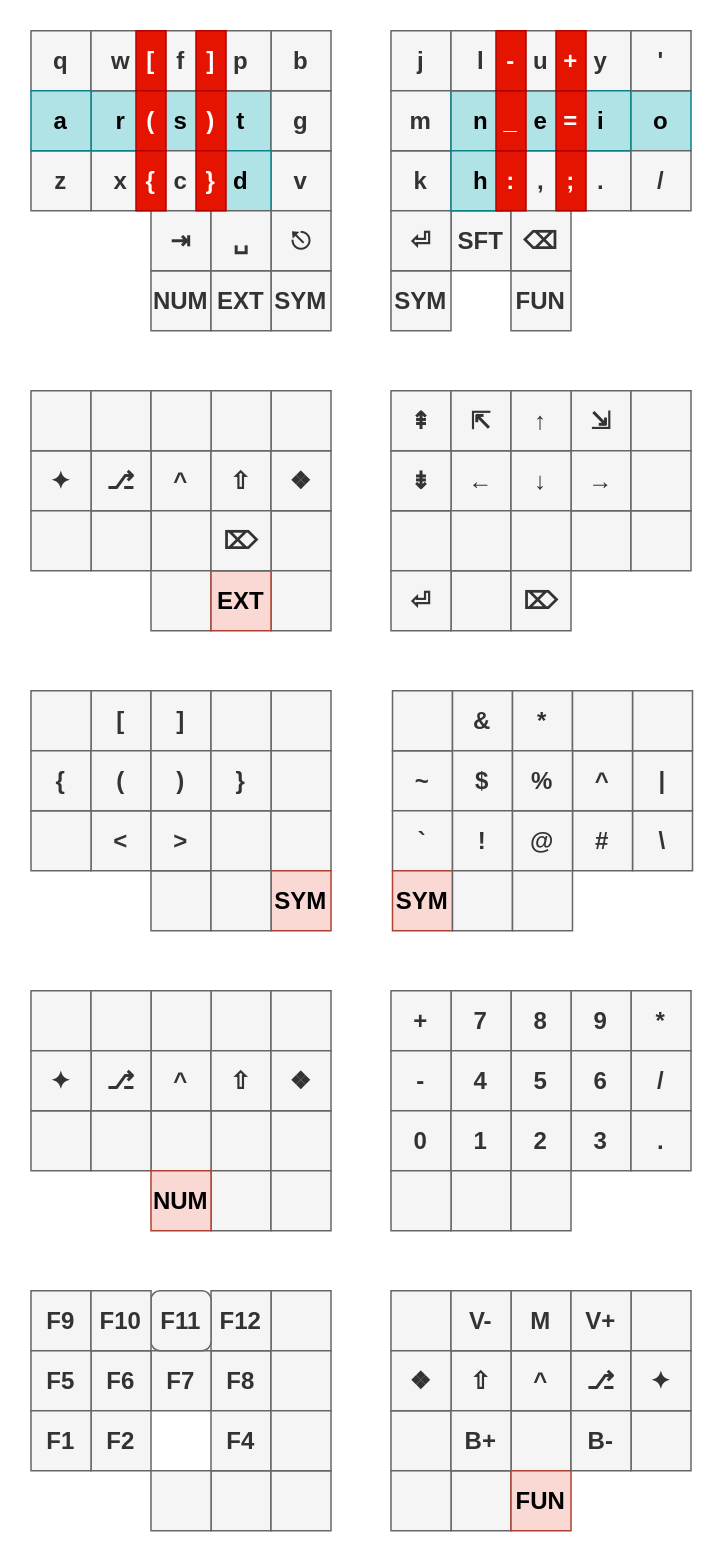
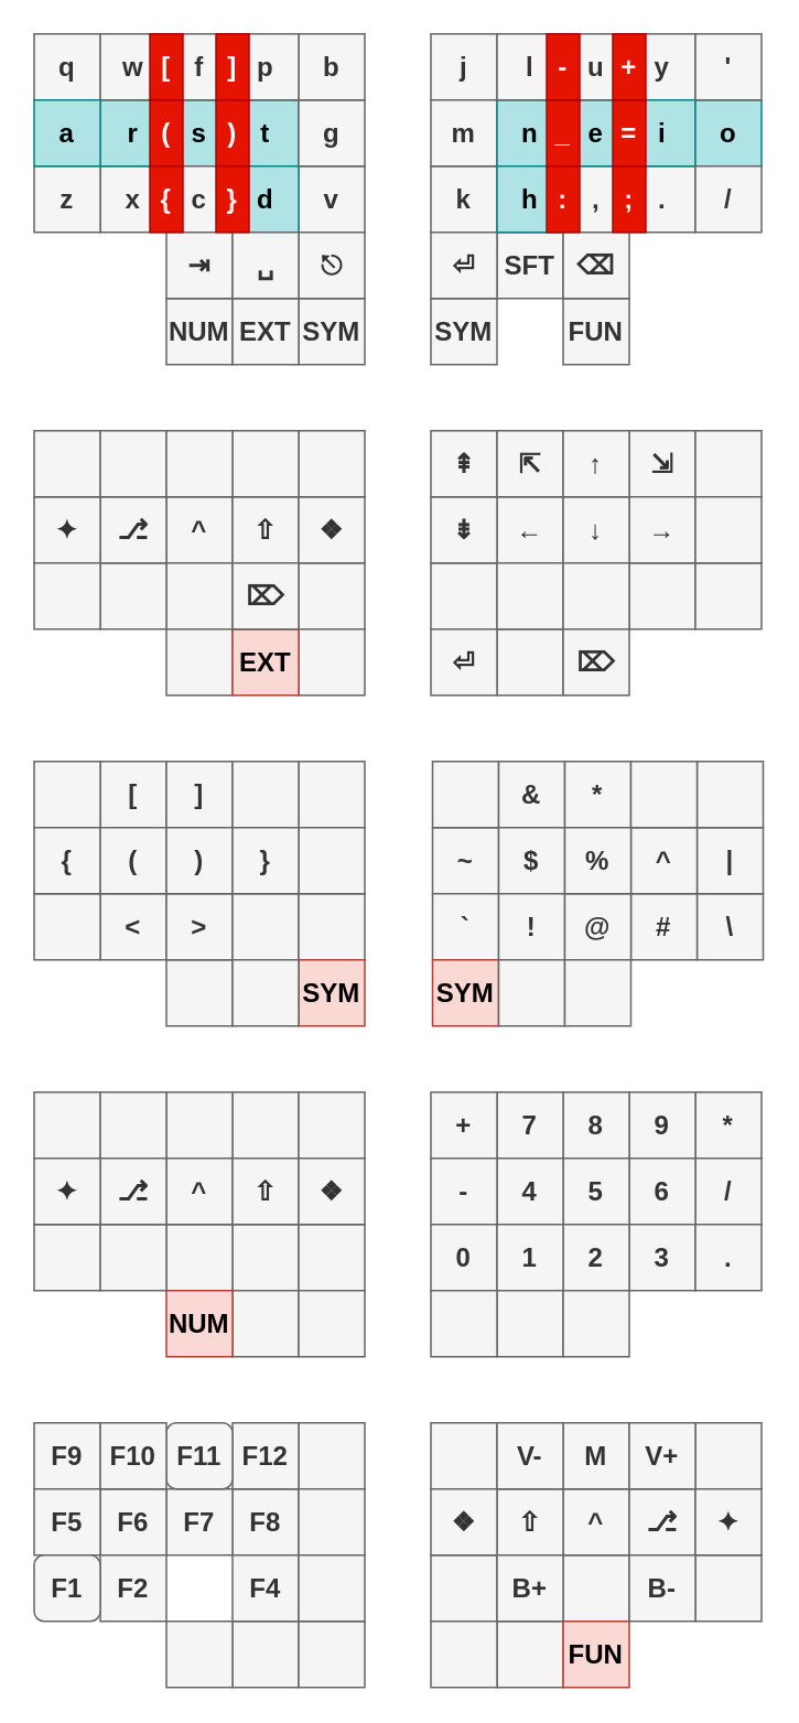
- <mxCell id="169" value="F1" style="whiteSpace=wrap;html=1;aspect=fixed;fontSize=16;fillColor=#f5f5f5;strokeColor=#666666;fontStyle=1;fontColor=#333333;fontFamily=Helvetica;" parent="1" vertex="1"><mxGeometry y="940" width="40" height="40" as="geometry" x="20" /></mxCell>
+ <mxCell id="169" value="F1" style="whiteSpace=wrap;html=1;aspect=fixed;fontSize=16;fillColor=#f5f5f5;strokeColor=#666666;fontStyle=1;fontColor=#333333;fontFamily=Helvetica;rounded=1;" parent="1" vertex="1"><mxGeometry y="940" width="40" height="40" as="geometry" x="20" /></mxCell>
